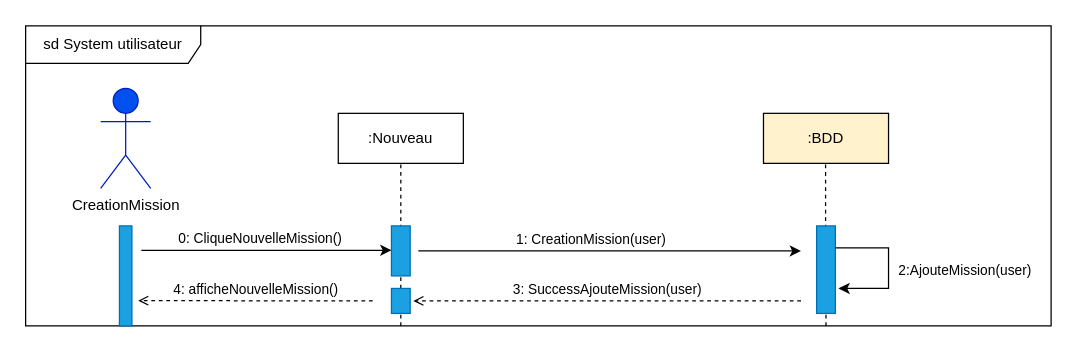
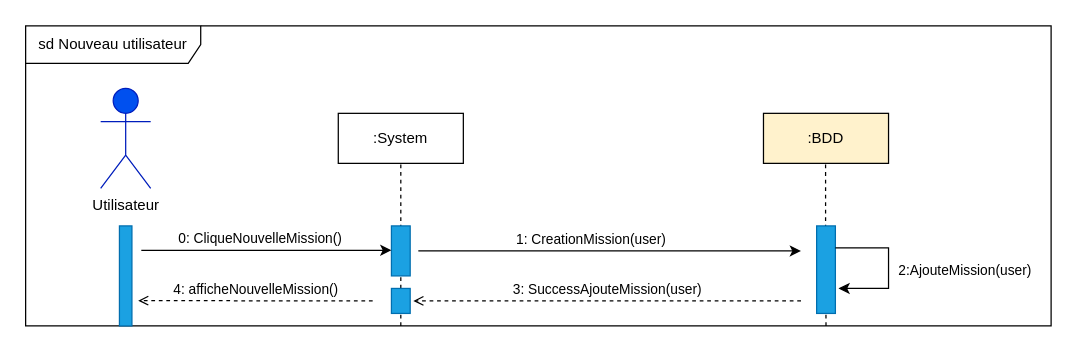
- <mxCell id="2" value="sd System utilisateur" style="shape=umlFrame;whiteSpace=wrap;html=1;fontColor=#000000;width=140;height=30;movable=1;resizable=1;rotatable=1;deletable=1;editable=1;connectable=1;" parent="1" vertex="1"><mxGeometry width="820" height="240" as="geometry" x="20" y="20" /></mxCell>
+ <mxCell id="2" value="sd Nouveau utilisateur" style="shape=umlFrame;whiteSpace=wrap;html=1;fontColor=#000000;width=140;height=30;movable=1;resizable=1;rotatable=1;deletable=1;editable=1;connectable=1;" parent="1" vertex="1"><mxGeometry width="820" height="240" as="geometry" x="20" y="20" /></mxCell>
- <mxCell id="7" value=":Nouveau" style="whiteSpace=wrap;html=1;align=center;fontColor=#000000;" parent="1" vertex="1"><mxGeometry x="270" y="90" width="100" height="40" as="geometry" /></mxCell>
+ <mxCell id="7" value=":System" style="whiteSpace=wrap;html=1;align=center;fontColor=#000000;" parent="1" vertex="1"><mxGeometry x="270" y="90" width="100" height="40" as="geometry" /></mxCell>
- <mxCell id="6" value="&lt;font color=&quot;#000000&quot;&gt;CreationMission&lt;/font&gt;" style="shape=umlActor;verticalLabelPosition=bottom;verticalAlign=top;html=1;outlineConnect=0;fillColor=#0050ef;strokeColor=#001DBC;fontColor=#ffffff;" parent="1" vertex="1"><mxGeometry x="80" y="70" width="40" height="80" as="geometry" /></mxCell>
+ <mxCell id="6" value="&lt;font color=&quot;#000000&quot;&gt;Utilisateur&lt;/font&gt;" style="shape=umlActor;verticalLabelPosition=bottom;verticalAlign=top;html=1;outlineConnect=0;fillColor=#0050ef;strokeColor=#001DBC;fontColor=#ffffff;" parent="1" vertex="1"><mxGeometry x="80" y="70" width="40" height="80" as="geometry" /></mxCell>
